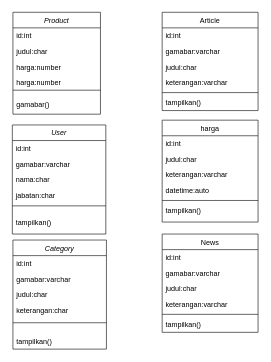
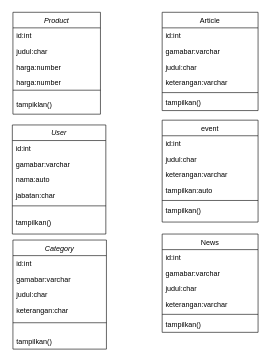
- <mxCell id="8" value="gamabar()" style="text;align=left;verticalAlign=top;spacingLeft=4;spacingRight=4;overflow=hidden;rotatable=0;points=[[0,0.5],[1,0.5]];portConstraint=eastwest;" parent="2" vertex="1"><mxGeometry y="140" width="146" height="24" as="geometry" /></mxCell>
+ <mxCell id="8" value="tampiklan()" style="text;align=left;verticalAlign=top;spacingLeft=4;spacingRight=4;overflow=hidden;rotatable=0;points=[[0,0.5],[1,0.5]];portConstraint=eastwest;" parent="2" vertex="1"><mxGeometry y="140" width="146" height="24" as="geometry" /></mxCell>
- <mxCell id="16" value="harga" style="swimlane;fontStyle=0;align=center;verticalAlign=top;childLayout=stackLayout;horizontal=1;startSize=26;horizontalStack=0;resizeParent=1;resizeLast=0;collapsible=1;marginBottom=0;rounded=0;shadow=0;strokeWidth=1;" vertex="1" parent="1"><mxGeometry x="270" y="200" width="160" height="170" as="geometry"><mxRectangle x="550" y="140" width="160" height="26" as="alternateBounds" /></mxGeometry></mxCell>
+ <mxCell id="16" value="event" style="swimlane;fontStyle=0;align=center;verticalAlign=top;childLayout=stackLayout;horizontal=1;startSize=26;horizontalStack=0;resizeParent=1;resizeLast=0;collapsible=1;marginBottom=0;rounded=0;shadow=0;strokeWidth=1;" vertex="1" parent="1"><mxGeometry x="270" y="200" width="160" height="170" as="geometry"><mxRectangle x="550" y="140" width="160" height="26" as="alternateBounds" /></mxGeometry></mxCell>
- <mxCell id="26" value="nama:char" style="text;align=left;verticalAlign=top;spacingLeft=4;spacingRight=4;overflow=hidden;rotatable=0;points=[[0,0.5],[1,0.5]];portConstraint=eastwest;rounded=0;shadow=0;html=0;" vertex="1" parent="23"><mxGeometry y="78" width="156" height="26" as="geometry" /></mxCell>
+ <mxCell id="26" value="nama:auto" style="text;align=left;verticalAlign=top;spacingLeft=4;spacingRight=4;overflow=hidden;rotatable=0;points=[[0,0.5],[1,0.5]];portConstraint=eastwest;rounded=0;shadow=0;html=0;" vertex="1" parent="23"><mxGeometry y="78" width="156" height="26" as="geometry" /></mxCell>
- <mxCell id="20" value="datetime:auto" style="text;align=left;verticalAlign=top;spacingLeft=4;spacingRight=4;overflow=hidden;rotatable=0;points=[[0,0.5],[1,0.5]];portConstraint=eastwest;rounded=0;shadow=0;html=0;" vertex="1" parent="16"><mxGeometry y="104" width="160" height="26" as="geometry" /></mxCell>
+ <mxCell id="20" value="tampilkan:auto" style="text;align=left;verticalAlign=top;spacingLeft=4;spacingRight=4;overflow=hidden;rotatable=0;points=[[0,0.5],[1,0.5]];portConstraint=eastwest;rounded=0;shadow=0;html=0;" vertex="1" parent="16"><mxGeometry y="104" width="160" height="26" as="geometry" /></mxCell>
